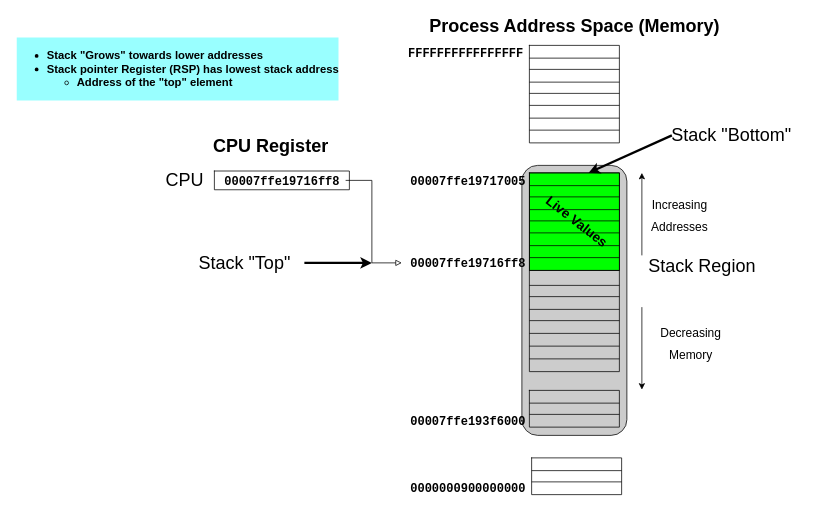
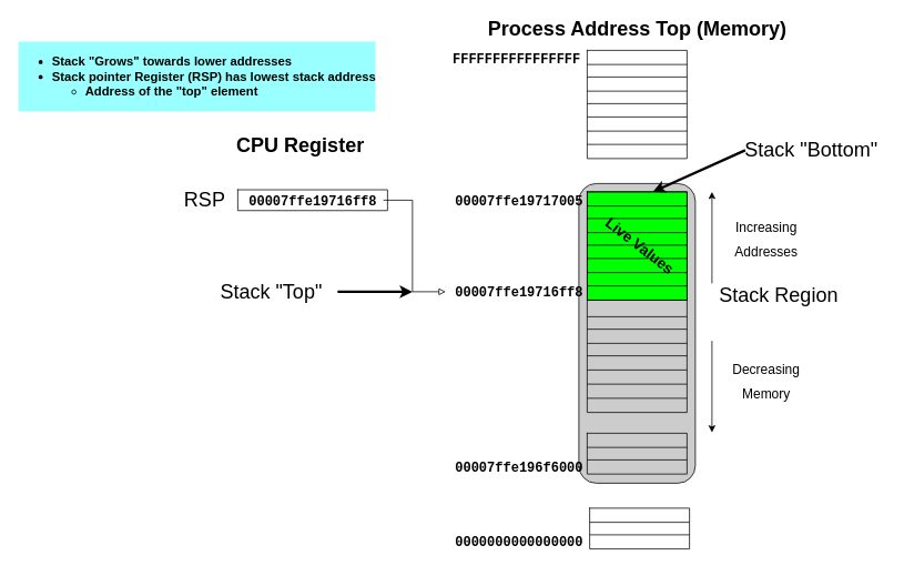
- <mxCell id="27" value="&lt;b&gt;Process Address Space (Memory)&lt;/b&gt;" style="text;html=1;resizable=0;autosize=1;align=center;verticalAlign=middle;points=[];fillColor=none;strokeColor=none;rounded=0;fontSize=24;" parent="1" vertex="1"><mxGeometry x="565" y="20" width="400" height="30" as="geometry" /></mxCell>
+ <mxCell id="27" value="&lt;b&gt;Process Address Top (Memory)&lt;/b&gt;" style="text;html=1;resizable=0;autosize=1;align=center;verticalAlign=middle;points=[];fillColor=none;strokeColor=none;rounded=0;fontSize=24;" parent="1" vertex="1"><mxGeometry x="565" y="20" width="400" height="30" as="geometry" /></mxCell>
- <mxCell id="51" value="&lt;b&gt;CPU Register&lt;/b&gt;" style="text;html=1;resizable=0;autosize=1;align=center;verticalAlign=middle;points=[];fillColor=none;strokeColor=none;rounded=0;fontSize=24;" parent="1" vertex="1"><mxGeometry x="275" y="180" width="170" height="30" as="geometry" /></mxCell>
+ <mxCell id="51" value="&lt;b&gt;CPU Register&lt;/b&gt;" style="text;html=1;resizable=0;autosize=1;align=center;verticalAlign=middle;points=[];fillColor=none;strokeColor=none;rounded=0;fontSize=24;" parent="1" vertex="1"><mxGeometry x="275" y="160" width="170" height="30" as="geometry" /></mxCell>
- <mxCell id="34" value="CPU" style="text;html=1;resizable=0;autosize=1;align=center;verticalAlign=middle;points=[];fillColor=none;strokeColor=none;rounded=0;fontFamily=Helvetica;fontSize=24;" parent="1" vertex="1"><mxGeometry x="215" y="225" width="60" height="30" as="geometry" /></mxCell>
+ <mxCell id="34" value="RSP" style="text;html=1;resizable=0;autosize=1;align=center;verticalAlign=middle;points=[];fillColor=none;strokeColor=none;rounded=0;fontFamily=Helvetica;fontSize=24;" parent="1" vertex="1"><mxGeometry x="215" y="225" width="60" height="30" as="geometry" /></mxCell>
- <mxCell id="48" value="&lt;font style=&quot;font-size: 16px&quot;&gt;Increasing &lt;br&gt;Addresses&lt;/font&gt;" style="text;html=1;resizable=0;autosize=1;align=center;verticalAlign=middle;points=[];fillColor=none;strokeColor=none;rounded=0;fontFamily=Helvetica;fontSize=24;" parent="1" vertex="1"><mxGeometry x="860" y="250" width="90" height="70" as="geometry" /></mxCell>
+ <mxCell id="48" value="&lt;font style=&quot;font-size: 16px&quot;&gt;Increasing &lt;br&gt;Addresses&lt;/font&gt;" style="text;html=1;resizable=0;autosize=1;align=center;verticalAlign=middle;points=[];fillColor=none;strokeColor=none;rounded=0;fontFamily=Helvetica;fontSize=24;" parent="1" vertex="1"><mxGeometry x="875" y="250" width="90" height="70" as="geometry" /></mxCell>
- <mxCell id="38" value="&lt;span style=&quot;font-size: 16px&quot;&gt;0000&lt;/span&gt;&lt;span style=&quot;font-size: 16px&quot;&gt;7ffe193f6000&lt;/span&gt;" style="text;html=1;resizable=0;autosize=1;align=center;verticalAlign=middle;points=[];fillColor=none;strokeColor=none;rounded=0;fontSize=24;fontFamily=Courier New;fontStyle=1" parent="1" vertex="1"><mxGeometry x="538" y="540" width="170" height="40" as="geometry" /></mxCell>
+ <mxCell id="38" value="&lt;span style=&quot;font-size: 16px&quot;&gt;0000&lt;/span&gt;&lt;span style=&quot;font-size: 16px&quot;&gt;7ffe196f6000&lt;/span&gt;" style="text;html=1;resizable=0;autosize=1;align=center;verticalAlign=middle;points=[];fillColor=none;strokeColor=none;rounded=0;fontSize=24;fontFamily=Courier New;fontStyle=1" parent="1" vertex="1"><mxGeometry x="538" y="540" width="170" height="40" as="geometry" /></mxCell>
- <mxCell id="29" value="&lt;span style=&quot;font-size: 16px&quot;&gt;0000000900000000&lt;/span&gt;" style="text;html=1;resizable=0;autosize=1;align=center;verticalAlign=middle;points=[];fillColor=none;strokeColor=none;rounded=0;fontSize=24;fontFamily=Courier New;fontStyle=1" parent="1" vertex="1"><mxGeometry x="538" y="630" width="170" height="40" as="geometry" /></mxCell>
+ <mxCell id="29" value="&lt;span style=&quot;font-size: 16px&quot;&gt;0000000000000000&lt;/span&gt;" style="text;html=1;resizable=0;autosize=1;align=center;verticalAlign=middle;points=[];fillColor=none;strokeColor=none;rounded=0;fontSize=24;fontFamily=Courier New;fontStyle=1" parent="1" vertex="1"><mxGeometry x="538" y="630" width="170" height="40" as="geometry" /></mxCell>
